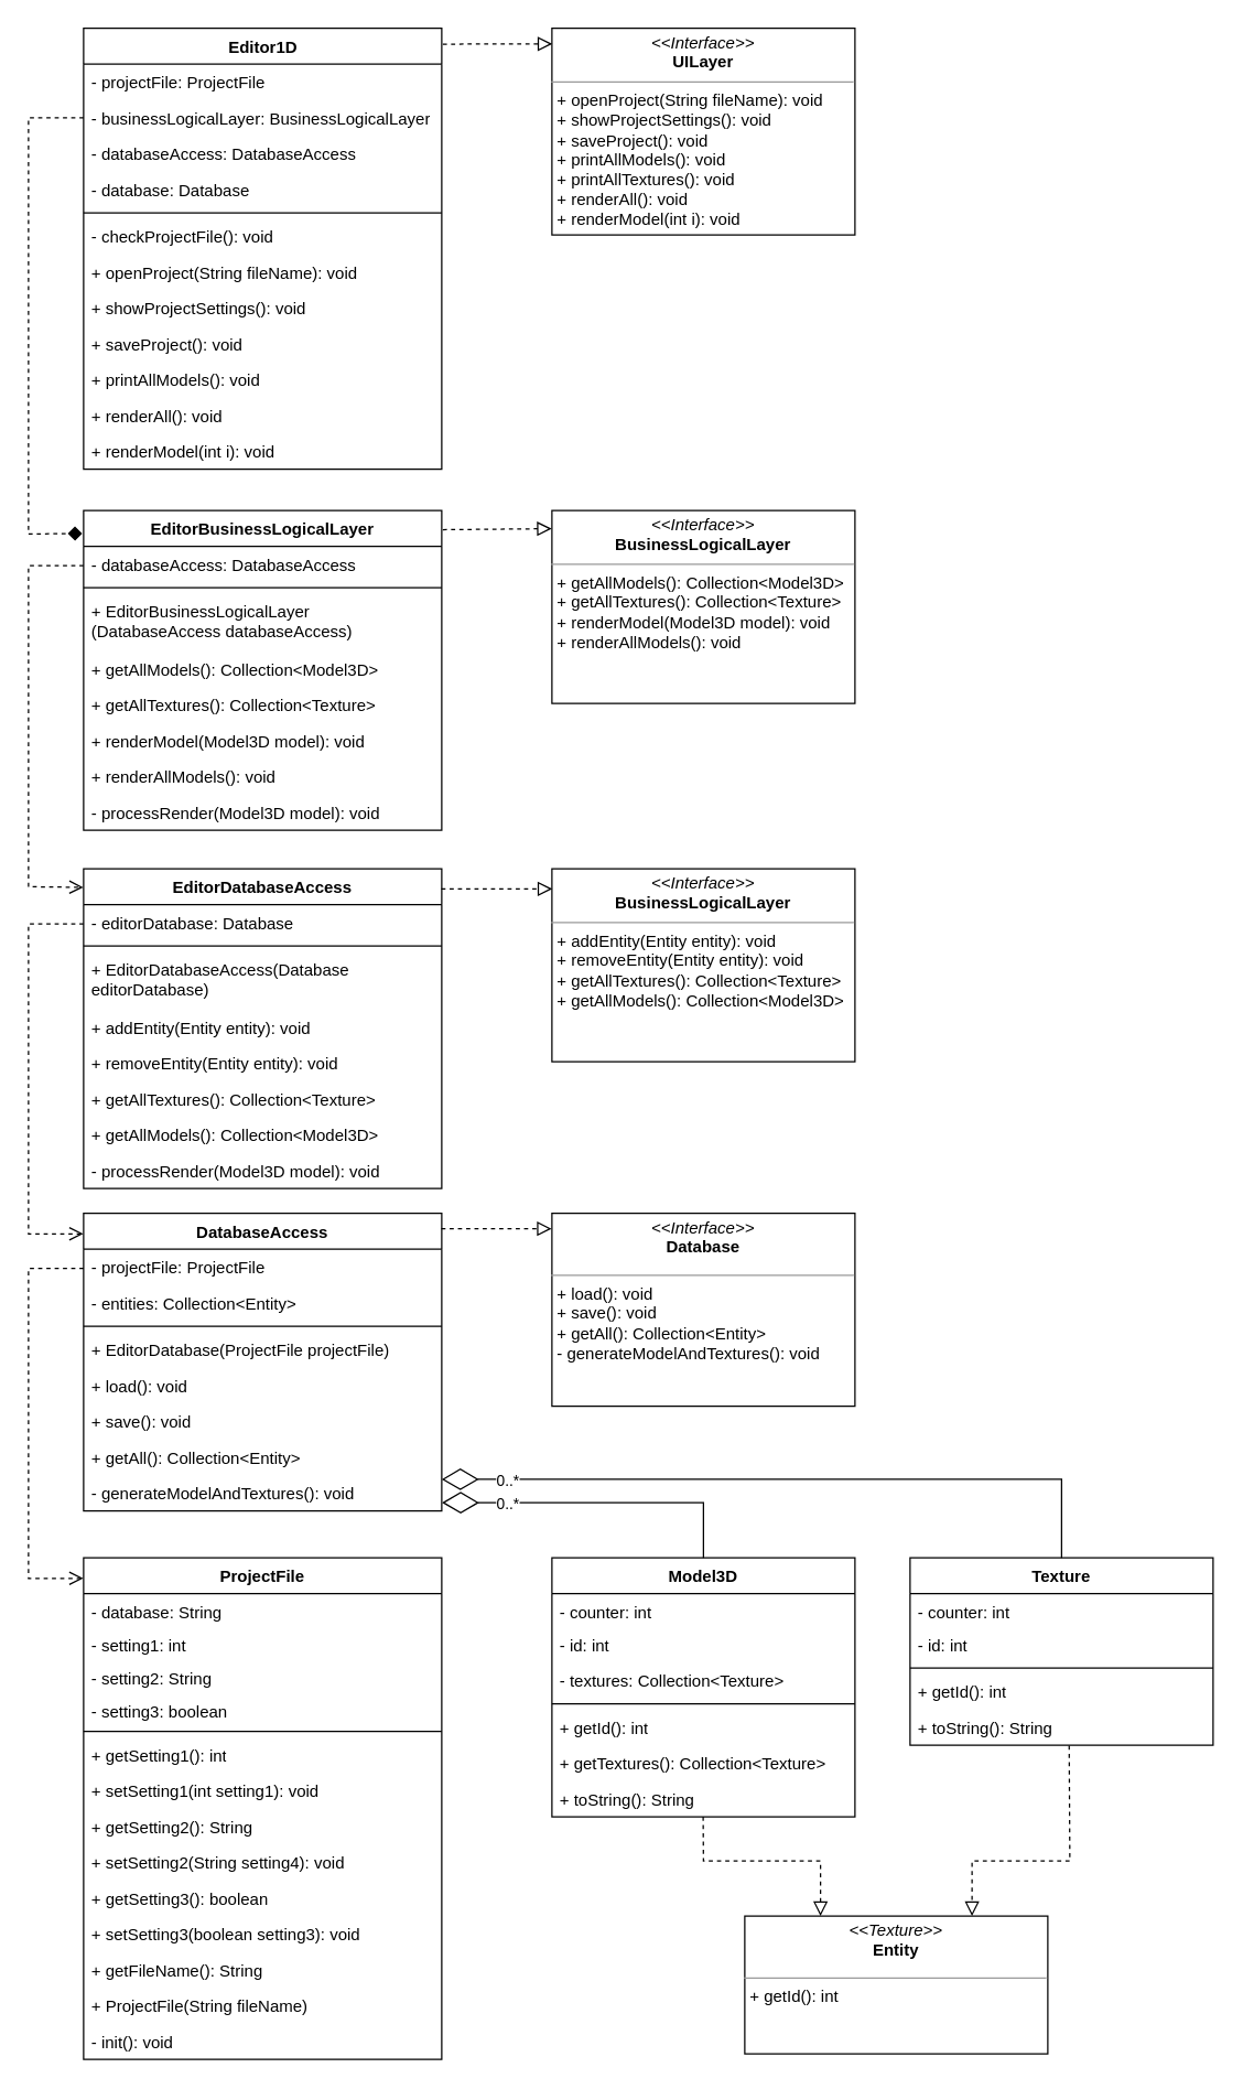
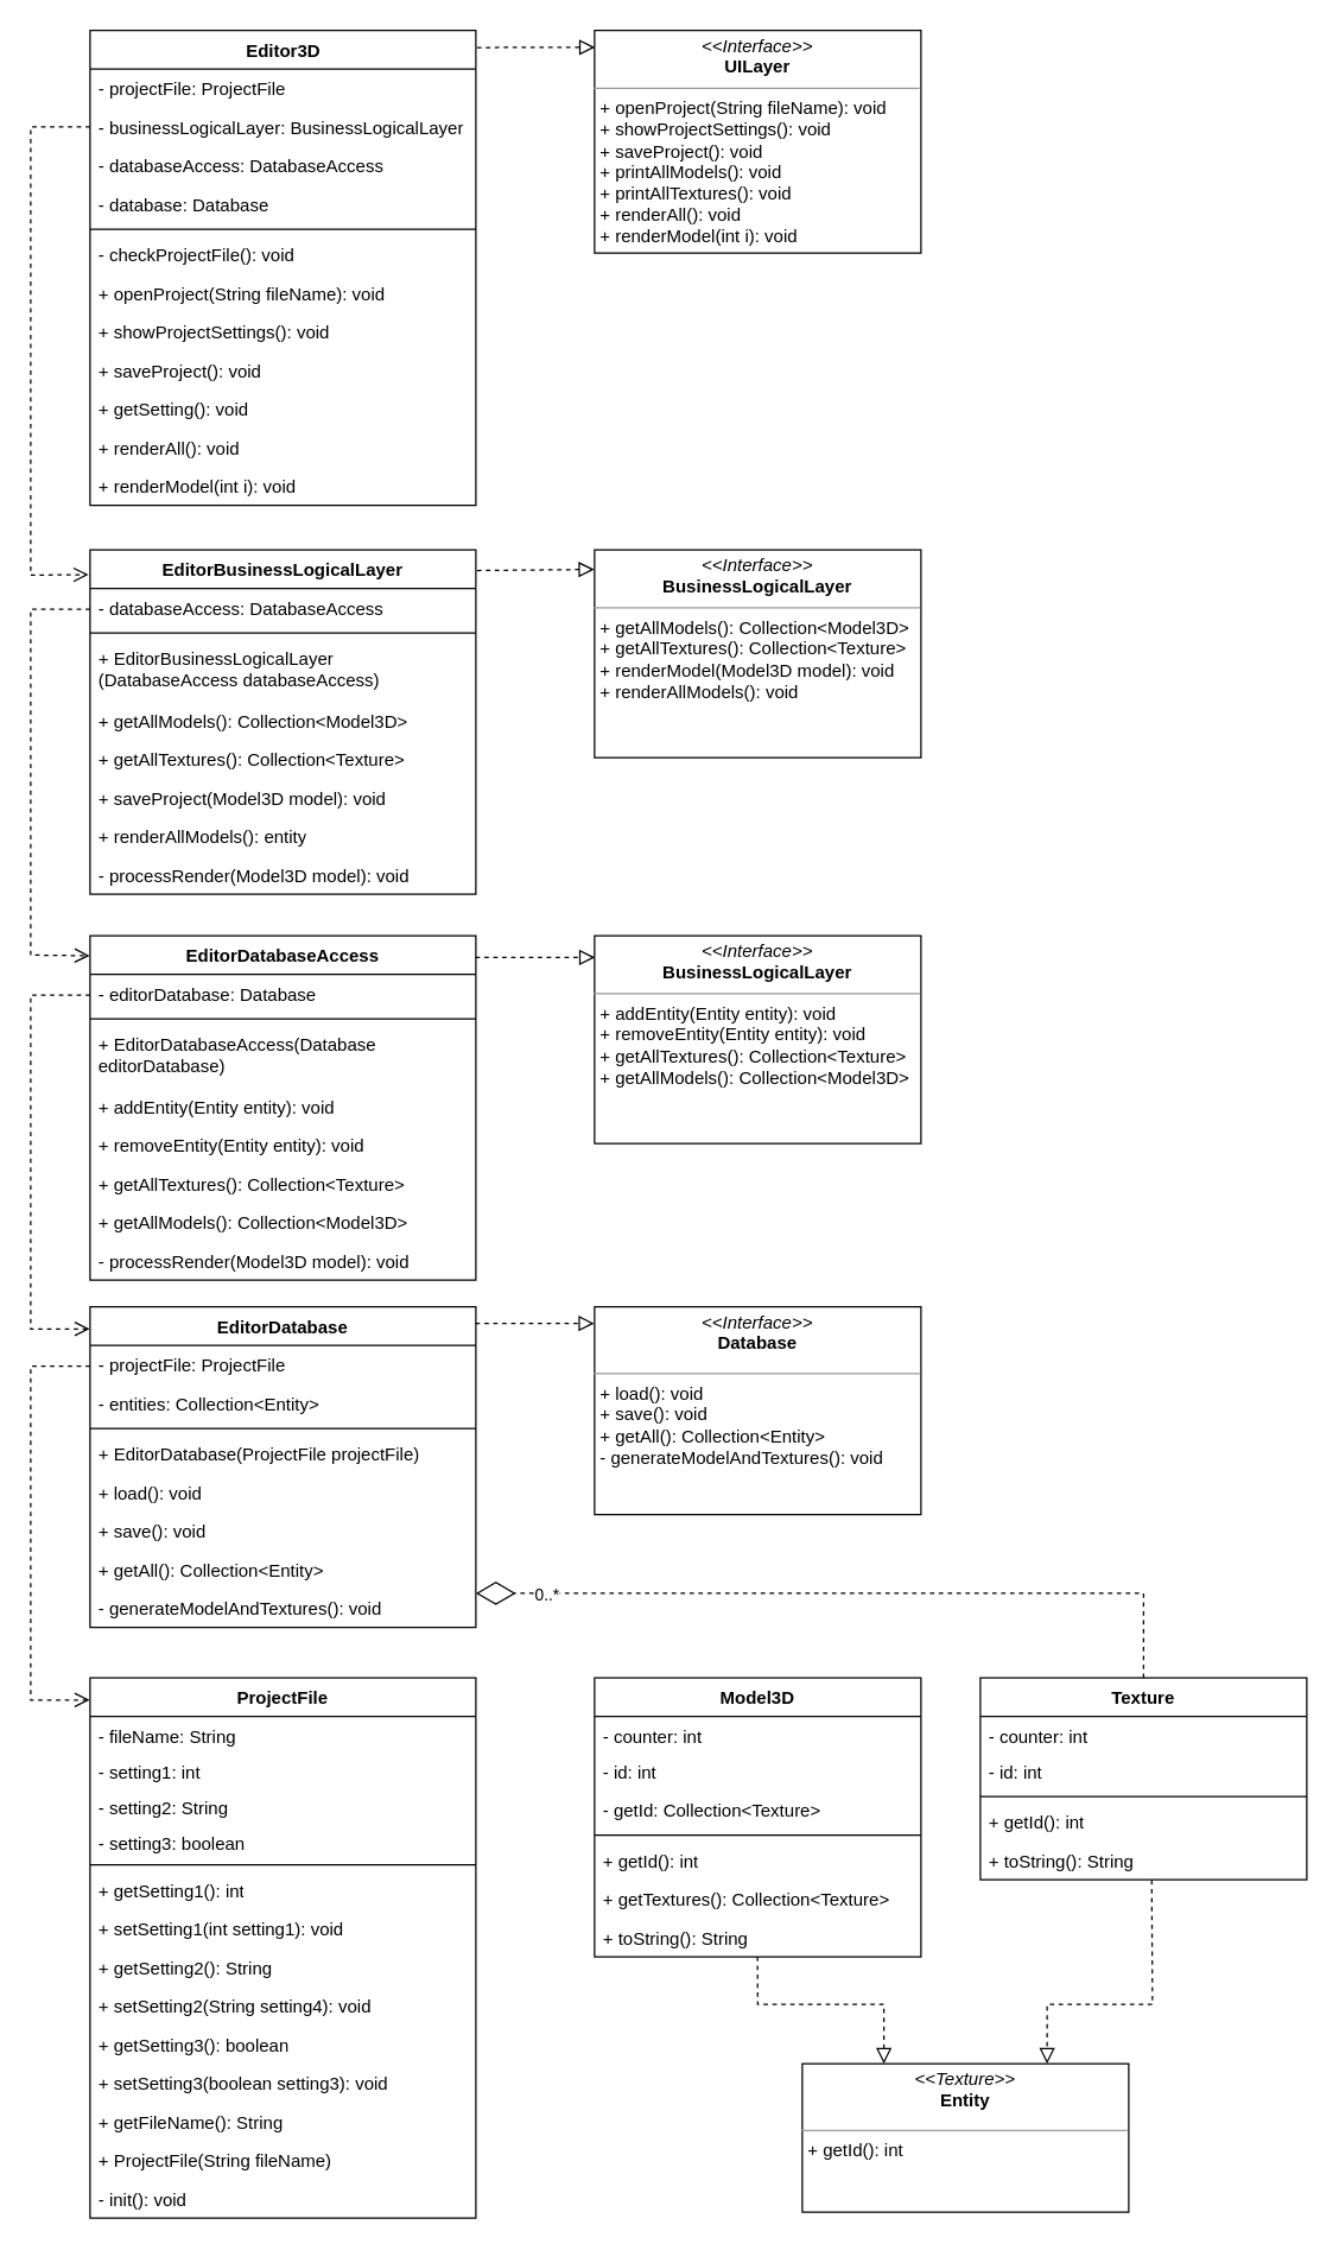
- <mxCell id="13" value="Editor1D" style="swimlane;fontStyle=1;align=center;verticalAlign=top;childLayout=stackLayout;horizontal=1;startSize=26;horizontalStack=0;resizeParent=1;resizeParentMax=0;resizeLast=0;collapsible=1;marginBottom=0;labelBackgroundColor=none;fontFamily=Helvetica;fontColor=#000000;html=1;" vertex="1" parent="1"><mxGeometry x="60" y="20" width="260" height="320" as="geometry" /></mxCell>
+ <mxCell id="13" value="Editor3D" style="swimlane;fontStyle=1;align=center;verticalAlign=top;childLayout=stackLayout;horizontal=1;startSize=26;horizontalStack=0;resizeParent=1;resizeParentMax=0;resizeLast=0;collapsible=1;marginBottom=0;labelBackgroundColor=none;fontFamily=Helvetica;fontColor=#000000;html=1;" vertex="1" parent="1"><mxGeometry x="60" y="20" width="260" height="320" as="geometry" /></mxCell>
- <mxCell id="23" value="+&amp;nbsp;&lt;span style=&quot;&quot;&gt;printAllModels&lt;/span&gt;&lt;span style=&quot;&quot;&gt;()&lt;/span&gt;&lt;span style=&quot;&quot;&gt;: void&lt;/span&gt;" style="text;strokeColor=none;fillColor=none;align=left;verticalAlign=top;spacingLeft=4;spacingRight=4;overflow=hidden;rotatable=0;points=[[0,0.5],[1,0.5]];portConstraint=eastwest;labelBackgroundColor=none;fontFamily=Helvetica;fontColor=#000000;html=1;" vertex="1" parent="13"><mxGeometry y="242" width="260" height="26" as="geometry" /></mxCell>
+ <mxCell id="23" value="+&amp;nbsp;&lt;span style=&quot;&quot;&gt;getSetting&lt;/span&gt;&lt;span style=&quot;&quot;&gt;()&lt;/span&gt;&lt;span style=&quot;&quot;&gt;: void&lt;/span&gt;" style="text;strokeColor=none;fillColor=none;align=left;verticalAlign=top;spacingLeft=4;spacingRight=4;overflow=hidden;rotatable=0;points=[[0,0.5],[1,0.5]];portConstraint=eastwest;labelBackgroundColor=none;fontFamily=Helvetica;fontColor=#000000;html=1;" vertex="1" parent="13"><mxGeometry y="242" width="260" height="26" as="geometry" /></mxCell>
- <mxCell id="82" value="" style="html=1;verticalAlign=bottom;endArrow=diamond;dashed=1;endSize=8;rounded=0;fontFamily=Helvetica;fontColor=#000000;exitX=0;exitY=0.5;exitDx=0;exitDy=0;entryX=-0.004;entryY=0.072;entryDx=0;entryDy=0;entryPerimeter=0;labelBackgroundColor=none;" edge="1" parent="1" source="15" target="2"><mxGeometry relative="1" as="geometry"><mxPoint x="-130" y="94.69" as="sourcePoint" /><mxPoint x="-50.56" y="94.57" as="targetPoint" /><Array as="points"><mxPoint x="20" y="85" /><mxPoint x="20" y="387" /></Array></mxGeometry></mxCell>
+ <mxCell id="82" value="" style="html=1;verticalAlign=bottom;endArrow=open;dashed=1;endSize=8;rounded=0;fontFamily=Helvetica;fontColor=#000000;exitX=0;exitY=0.5;exitDx=0;exitDy=0;entryX=-0.004;entryY=0.072;entryDx=0;entryDy=0;entryPerimeter=0;labelBackgroundColor=none;" edge="1" parent="1" source="15" target="2"><mxGeometry relative="1" as="geometry"><mxPoint x="-130" y="94.69" as="sourcePoint" /><mxPoint x="-50.56" y="94.57" as="targetPoint" /><Array as="points"><mxPoint x="20" y="85" /><mxPoint x="20" y="387" /></Array></mxGeometry></mxCell>
- <mxCell id="8" value="+&amp;nbsp;renderModel(Model3D model):&amp;nbsp;void" style="text;strokeColor=none;fillColor=none;align=left;verticalAlign=top;spacingLeft=4;spacingRight=4;overflow=hidden;rotatable=0;points=[[0,0.5],[1,0.5]];portConstraint=eastwest;labelBackgroundColor=none;fontFamily=Helvetica;fontColor=#000000;html=1;" vertex="1" parent="2"><mxGeometry y="154" width="260" height="26" as="geometry" /></mxCell>
+ <mxCell id="8" value="+&amp;nbsp;saveProject(Model3D model):&amp;nbsp;void" style="text;strokeColor=none;fillColor=none;align=left;verticalAlign=top;spacingLeft=4;spacingRight=4;overflow=hidden;rotatable=0;points=[[0,0.5],[1,0.5]];portConstraint=eastwest;labelBackgroundColor=none;fontFamily=Helvetica;fontColor=#000000;html=1;" vertex="1" parent="2"><mxGeometry y="154" width="260" height="26" as="geometry" /></mxCell>
- <mxCell id="9" value="+&amp;nbsp;renderAllModels():&amp;nbsp;void" style="text;strokeColor=none;fillColor=none;align=left;verticalAlign=top;spacingLeft=4;spacingRight=4;overflow=hidden;rotatable=0;points=[[0,0.5],[1,0.5]];portConstraint=eastwest;labelBackgroundColor=none;fontFamily=Helvetica;fontColor=#000000;html=1;" vertex="1" parent="2"><mxGeometry y="180" width="260" height="26" as="geometry" /></mxCell>
+ <mxCell id="9" value="+&amp;nbsp;renderAllModels():&amp;nbsp;entity" style="text;strokeColor=none;fillColor=none;align=left;verticalAlign=top;spacingLeft=4;spacingRight=4;overflow=hidden;rotatable=0;points=[[0,0.5],[1,0.5]];portConstraint=eastwest;labelBackgroundColor=none;fontFamily=Helvetica;fontColor=#000000;html=1;" vertex="1" parent="2"><mxGeometry y="180" width="260" height="26" as="geometry" /></mxCell>
- <mxCell id="38" value="DatabaseAccess" style="swimlane;fontStyle=1;align=center;verticalAlign=top;childLayout=stackLayout;horizontal=1;startSize=26;horizontalStack=0;resizeParent=1;resizeParentMax=0;resizeLast=0;collapsible=1;marginBottom=0;whiteSpace=wrap;html=1;fontFamily=Helvetica;fontColor=#000000;labelBackgroundColor=none;" vertex="1" parent="1"><mxGeometry x="60" y="880" width="260" height="216" as="geometry" /></mxCell>
+ <mxCell id="38" value="EditorDatabase" style="swimlane;fontStyle=1;align=center;verticalAlign=top;childLayout=stackLayout;horizontal=1;startSize=26;horizontalStack=0;resizeParent=1;resizeParentMax=0;resizeLast=0;collapsible=1;marginBottom=0;whiteSpace=wrap;html=1;fontFamily=Helvetica;fontColor=#000000;labelBackgroundColor=none;" vertex="1" parent="1"><mxGeometry x="60" y="880" width="260" height="216" as="geometry" /></mxCell>
- <mxCell id="87" value="" style="endArrow=diamondThin;endFill=0;endSize=24;html=1;rounded=0;labelBackgroundColor=none;fontFamily=Helvetica;fontColor=default;entryX=1;entryY=0.117;entryDx=0;entryDy=0;exitX=0.5;exitY=0;exitDx=0;exitDy=0;entryPerimeter=0;" edge="1" parent="1" source="59" target="46"><mxGeometry width="160" relative="1" as="geometry"><mxPoint x="509.74" y="1110" as="sourcePoint" /><mxPoint x="320" y="1070.02" as="targetPoint" /><Array as="points"><mxPoint x="770" y="1073" /></Array></mxGeometry></mxCell>
+ <mxCell id="87" value="" style="endArrow=diamondThin;endFill=0;endSize=24;html=1;rounded=0;labelBackgroundColor=none;fontFamily=Helvetica;fontColor=default;entryX=1;entryY=0.117;entryDx=0;entryDy=0;exitX=0.5;exitY=0;exitDx=0;exitDy=0;entryPerimeter=0;dashed=1;" edge="1" parent="1" source="59" target="46"><mxGeometry width="160" relative="1" as="geometry"><mxPoint x="509.74" y="1110" as="sourcePoint" /><mxPoint x="320" y="1070.02" as="targetPoint" /><Array as="points"><mxPoint x="770" y="1073" /></Array></mxGeometry></mxCell>
- <mxCell id="85" value="" style="endArrow=diamondThin;endFill=0;endSize=24;html=1;rounded=0;labelBackgroundColor=none;fontFamily=Helvetica;fontColor=default;entryX=1.001;entryY=0.77;entryDx=0;entryDy=0;exitX=0.5;exitY=0;exitDx=0;exitDy=0;entryPerimeter=0;" edge="1" parent="1" source="50" target="46"><mxGeometry width="160" relative="1" as="geometry"><mxPoint x="380" y="1140" as="sourcePoint" /><mxPoint x="540" y="1140" as="targetPoint" /><Array as="points"><mxPoint x="510" y="1090" /></Array></mxGeometry></mxCell>
- <mxCell id="86" value="0..*" style="edgeLabel;html=1;align=center;verticalAlign=middle;resizable=0;points=[];fontFamily=Helvetica;fontColor=default;" vertex="1" connectable="0" parent="85"><mxGeometry x="0.59" relative="1" as="geometry"><mxPoint as="offset" /></mxGeometry></mxCell>
- <mxCell id="67" value="- database: String" style="text;strokeColor=none;fillColor=none;align=left;verticalAlign=top;spacingLeft=4;spacingRight=4;overflow=hidden;rotatable=0;points=[[0,0.5],[1,0.5]];portConstraint=eastwest;fontFamily=Helvetica;fontColor=default;labelBackgroundColor=none;" vertex="1" parent="66"><mxGeometry y="26" width="260" height="24" as="geometry" /></mxCell>
+ <mxCell id="67" value="- fileName: String" style="text;strokeColor=none;fillColor=none;align=left;verticalAlign=top;spacingLeft=4;spacingRight=4;overflow=hidden;rotatable=0;points=[[0,0.5],[1,0.5]];portConstraint=eastwest;fontFamily=Helvetica;fontColor=default;labelBackgroundColor=none;" vertex="1" parent="66"><mxGeometry y="26" width="260" height="24" as="geometry" /></mxCell>
- <mxCell id="53" value="-&amp;nbsp;&lt;span style=&quot;&quot;&gt;textures&lt;/span&gt;&lt;span style=&quot;&quot;&gt;:&amp;nbsp;&lt;/span&gt;&lt;span style=&quot;&quot;&gt;Collection&amp;lt;Texture&amp;gt;&lt;/span&gt;" style="text;strokeColor=none;fillColor=none;align=left;verticalAlign=top;spacingLeft=4;spacingRight=4;overflow=hidden;rotatable=0;points=[[0,0.5],[1,0.5]];portConstraint=eastwest;labelBackgroundColor=none;fontFamily=Helvetica;fontColor=default;html=1;" vertex="1" parent="50"><mxGeometry y="76" width="220" height="26" as="geometry" /></mxCell>
+ <mxCell id="53" value="-&amp;nbsp;&lt;span style=&quot;&quot;&gt;getId&lt;/span&gt;&lt;span style=&quot;&quot;&gt;:&amp;nbsp;&lt;/span&gt;&lt;span style=&quot;&quot;&gt;Collection&amp;lt;Texture&amp;gt;&lt;/span&gt;" style="text;strokeColor=none;fillColor=none;align=left;verticalAlign=top;spacingLeft=4;spacingRight=4;overflow=hidden;rotatable=0;points=[[0,0.5],[1,0.5]];portConstraint=eastwest;labelBackgroundColor=none;fontFamily=Helvetica;fontColor=default;html=1;" vertex="1" parent="50"><mxGeometry y="76" width="220" height="26" as="geometry" /></mxCell>
